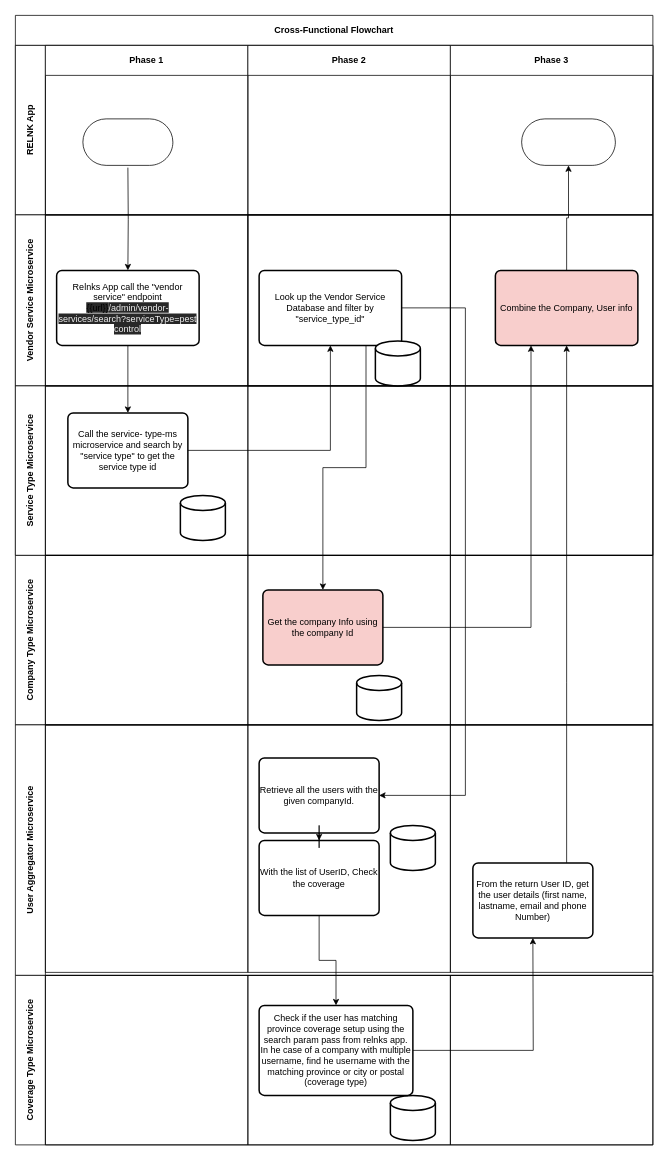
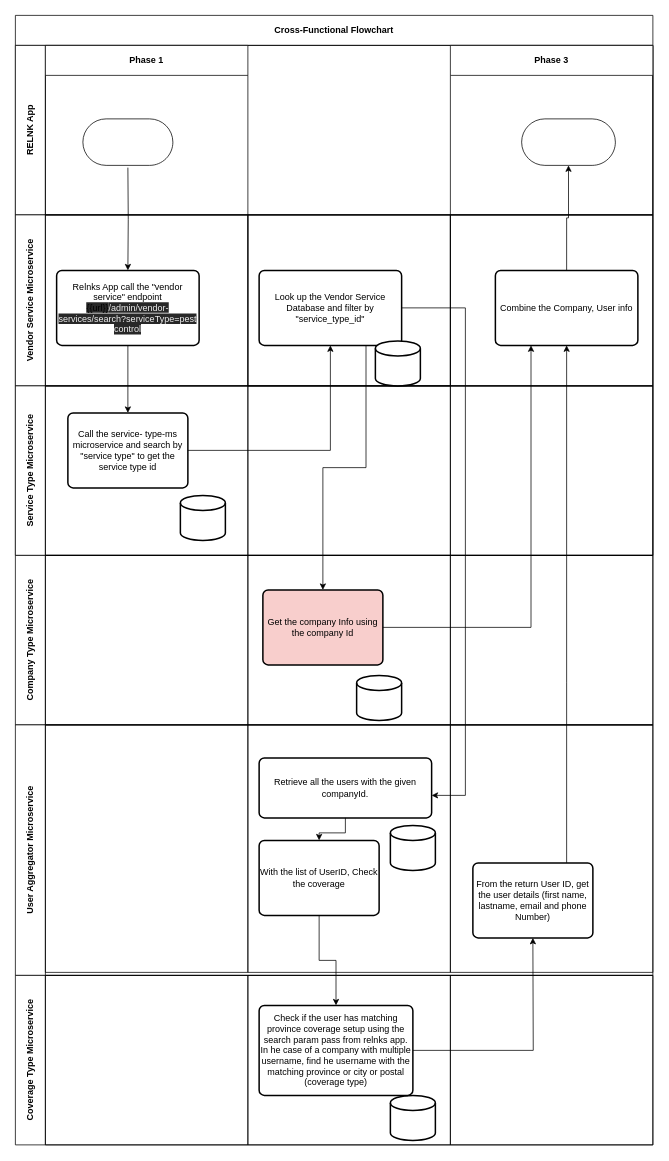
- <mxCell id="6" value="Phase 2" style="swimlane;connectable=0;startSize=40;html=1;whiteSpace=wrap;collapsible=0;recursiveResize=0;expand=0;pointerEvents=0;" vertex="1" parent="3"><mxGeometry x="310" width="270" height="226" as="geometry" /></mxCell>
- <mxCell id="17" value="Combine the Company, User info" style="rounded=1;whiteSpace=wrap;html=1;absoluteArcSize=1;arcSize=14;strokeWidth=2;fillColor=#f8cecc;" vertex="1" parent="16"><mxGeometry x="60" y="74" width="190" height="100" as="geometry" /></mxCell>
+ <mxCell id="17" value="Combine the Company, User info" style="rounded=1;whiteSpace=wrap;html=1;absoluteArcSize=1;arcSize=14;strokeWidth=2;" vertex="1" parent="16"><mxGeometry x="60" y="74" width="190" height="100" as="geometry" /></mxCell>
- <mxCell id="37" value="Retrieve all the users with the given companyId." style="rounded=1;whiteSpace=wrap;html=1;absoluteArcSize=1;arcSize=14;strokeWidth=2;" vertex="1" parent="36"><mxGeometry x="15" y="44" width="160" height="100" as="geometry" /></mxCell>
+ <mxCell id="37" value="Retrieve all the users with the given companyId." style="rounded=1;whiteSpace=wrap;html=1;absoluteArcSize=1;arcSize=14;strokeWidth=2;" vertex="1" parent="36"><mxGeometry x="15" y="44" width="230" height="80" as="geometry" /></mxCell>
